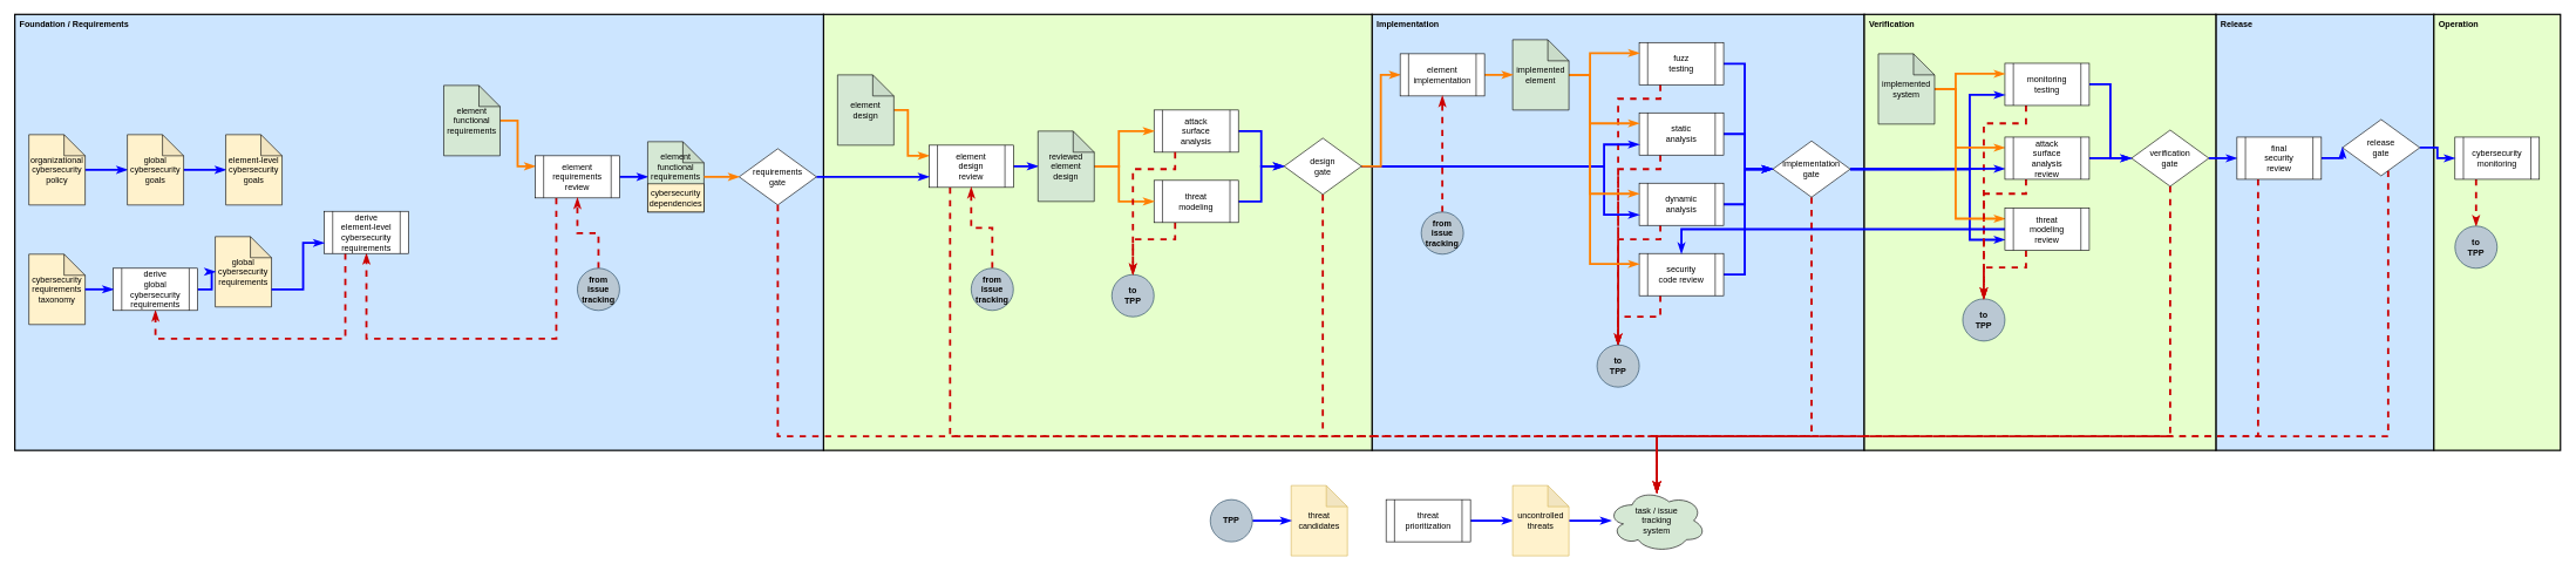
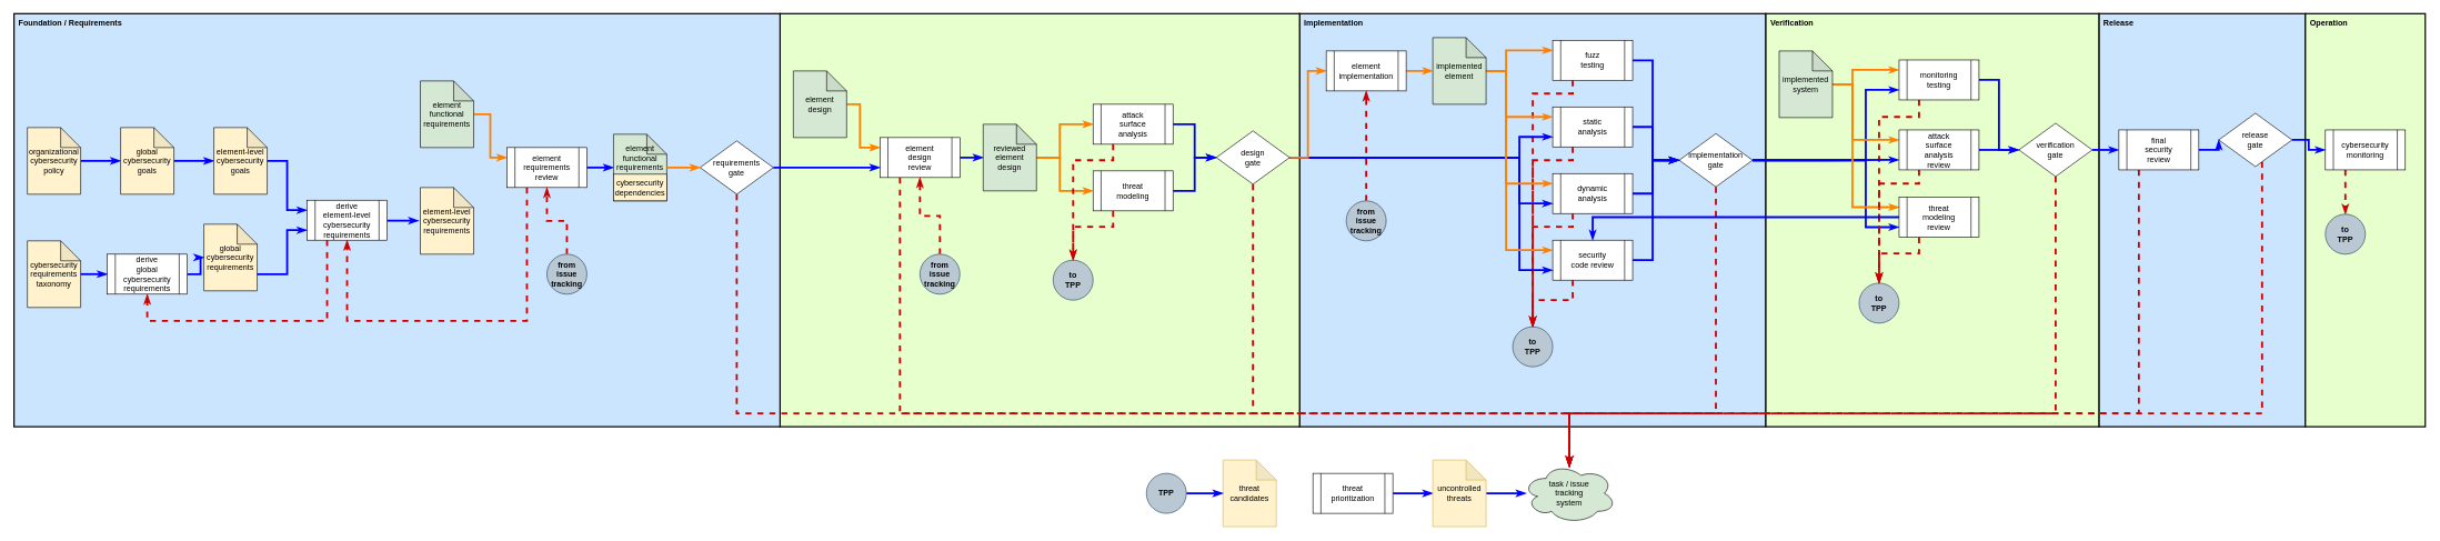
+ <mxCell id="12" style="edgeStyle=orthogonalEdgeStyle;rounded=0;orthogonalLoop=1;jettySize=auto;html=1;entryX=0;entryY=0.25;entryDx=0;entryDy=0;endArrow=classicThin;endFill=1;strokeColor=#0000FF;strokeWidth=3;" parent="1" source="13" target="86" edge="1"><mxGeometry relative="1" as="geometry"><Array as="points"><mxPoint x="430" y="241" /><mxPoint x="430" y="315" /></Array></mxGeometry></mxCell>
+ <mxCell id="85" style="edgeStyle=orthogonalEdgeStyle;rounded=0;orthogonalLoop=1;jettySize=auto;html=1;entryX=-0.031;entryY=0.497;entryDx=0;entryDy=0;entryPerimeter=0;endArrow=classicThin;endFill=1;strokeColor=#0000FF;strokeWidth=3;" parent="1" source="86" target="15" edge="1"><mxGeometry relative="1" as="geometry"><Array as="points"><mxPoint x="595" y="330" /></Array></mxGeometry></mxCell>
+ <mxCell id="15" value="element-level&lt;br&gt;cybersecurity&lt;br&gt;requirements" style="shape=note;whiteSpace=wrap;html=1;backgroundOutline=1;darkOpacity=0.05;fillColor=#fff2cc;strokeColor=#000000;" parent="1" vertex="1"><mxGeometry x="630" y="281" width="80" height="100" as="geometry" /></mxCell>
+ <mxCell id="66" style="edgeStyle=orthogonalEdgeStyle;rounded=0;orthogonalLoop=1;jettySize=auto;html=1;entryX=0;entryY=0.75;entryDx=0;entryDy=0;endArrow=classicThin;endFill=1;strokeColor=#0000FF;strokeWidth=3;" parent="1" source="69" target="39" edge="1"><mxGeometry relative="1" as="geometry"><Array as="points"><mxPoint x="2280" y="236" /><mxPoint x="2280" y="405" /></Array></mxGeometry></mxCell>
